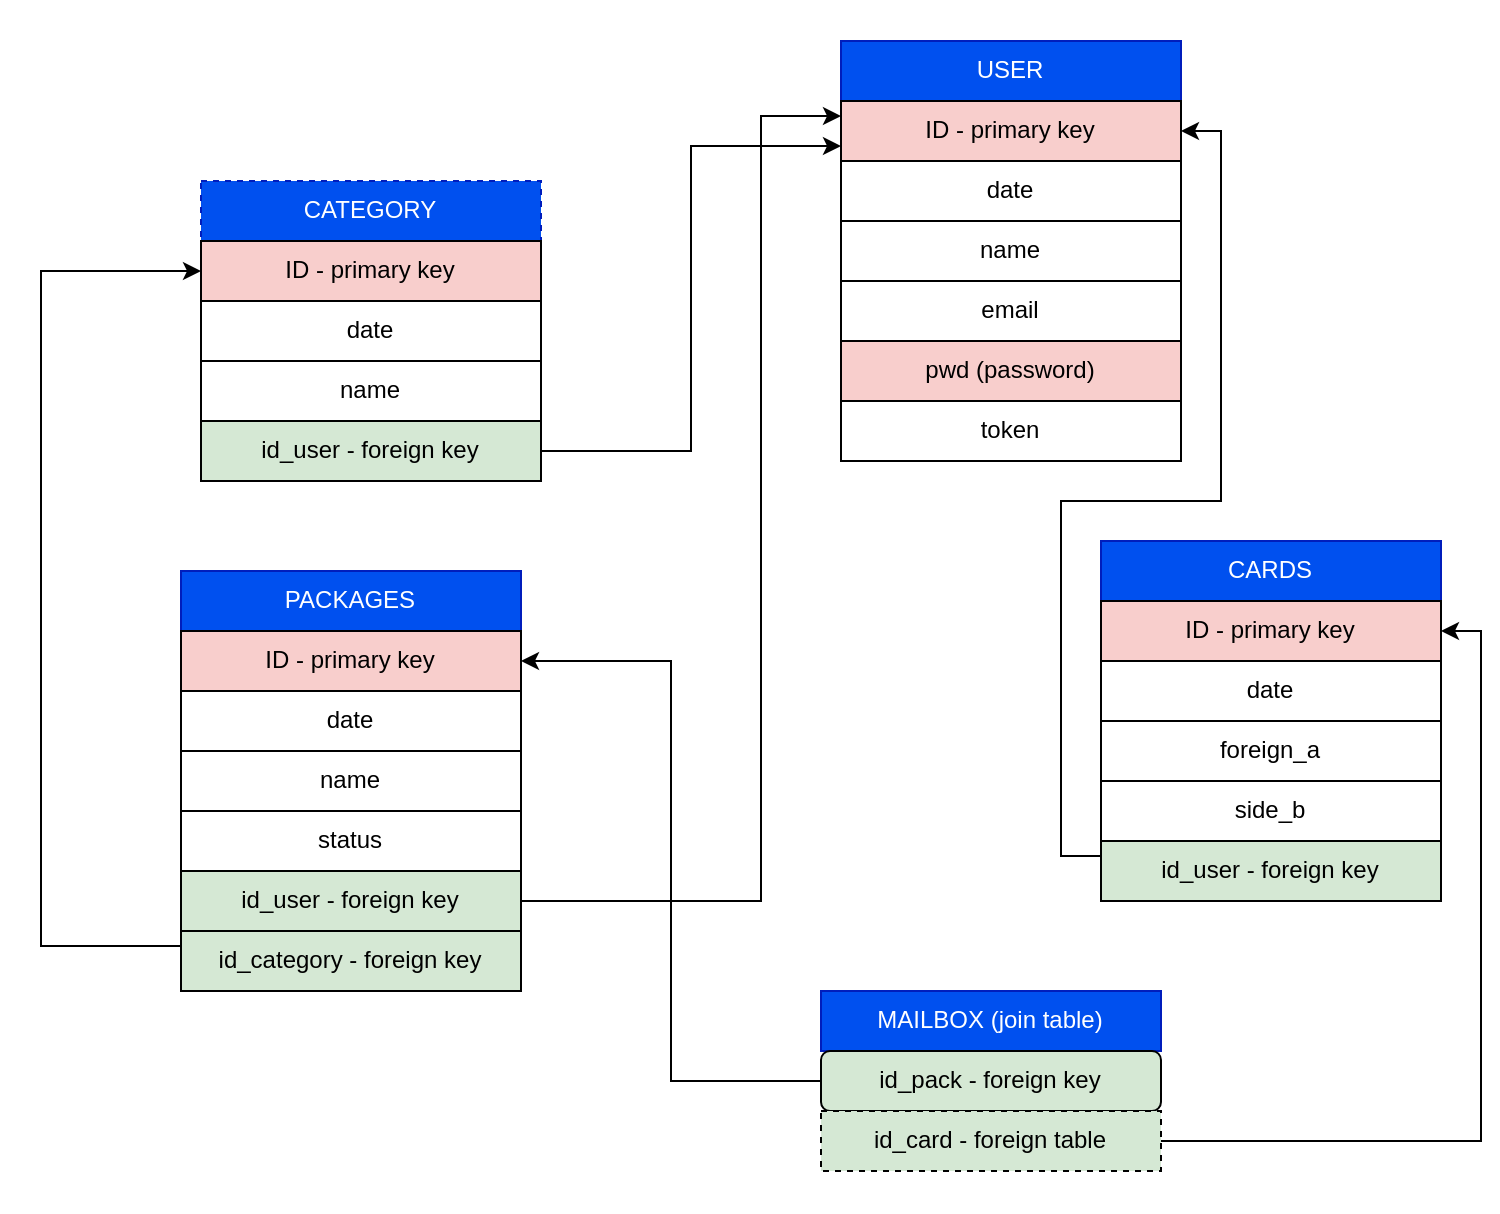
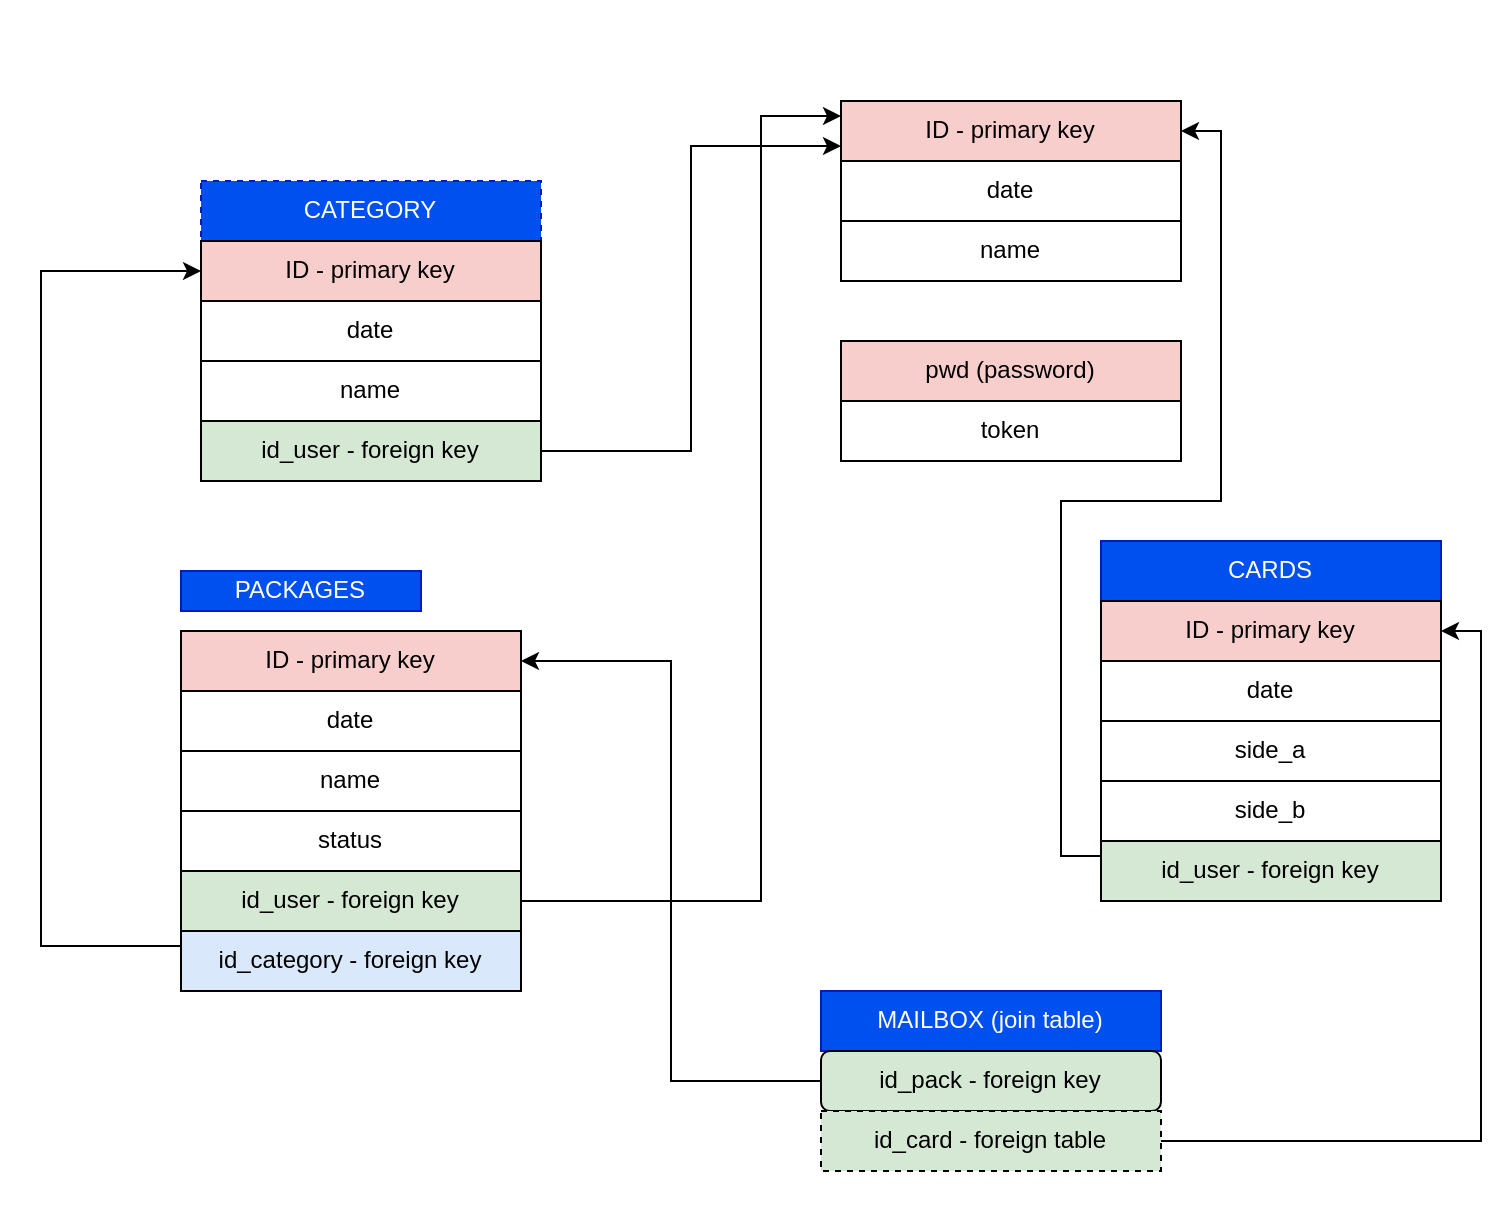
- <mxCell id="2" value="USER" style="rounded=0;whiteSpace=wrap;html=1;fillColor=#0050ef;strokeColor=#001DBC;fontColor=#ffffff;" vertex="1" parent="1"><mxGeometry x="420" y="20" width="170" height="30" as="geometry" /></mxCell>
- <mxCell id="6" value="email" style="rounded=0;whiteSpace=wrap;html=1;" vertex="1" parent="1"><mxGeometry x="420" y="140" width="170" height="30" as="geometry" /></mxCell>
- <mxCell id="14" value="PACKAGES" style="rounded=0;whiteSpace=wrap;html=1;fillColor=#0050ef;strokeColor=#001DBC;fontColor=#ffffff;" vertex="1" parent="1"><mxGeometry x="90" y="285" width="170" height="30" as="geometry" /></mxCell>
+ <mxCell id="14" value="PACKAGES" style="rounded=0;whiteSpace=wrap;html=1;fillColor=#0050ef;strokeColor=#001DBC;fontColor=#ffffff;" vertex="1" parent="1"><mxGeometry x="90" y="285" width="120" height="20" as="geometry" /></mxCell>
- <mxCell id="27" value="foreign_a" style="rounded=0;whiteSpace=wrap;html=1;" vertex="1" parent="1"><mxGeometry x="550" y="360" width="170" height="30" as="geometry" /></mxCell>
+ <mxCell id="27" value="side_a" style="rounded=0;whiteSpace=wrap;html=1;" vertex="1" parent="1"><mxGeometry x="550" y="360" width="170" height="30" as="geometry" /></mxCell>
- <mxCell id="22" value="id_category - foreign key" style="rounded=0;whiteSpace=wrap;html=1;fillColor=#d5e8d4;strokeColor=#000000;" vertex="1" parent="1"><mxGeometry x="90" y="465" width="170" height="30" as="geometry" /></mxCell>
+ <mxCell id="22" value="id_category - foreign key" style="rounded=0;whiteSpace=wrap;html=1;fillColor=#dae8fc;strokeColor=#000000;" vertex="1" parent="1"><mxGeometry x="90" y="465" width="170" height="30" as="geometry" /></mxCell>
